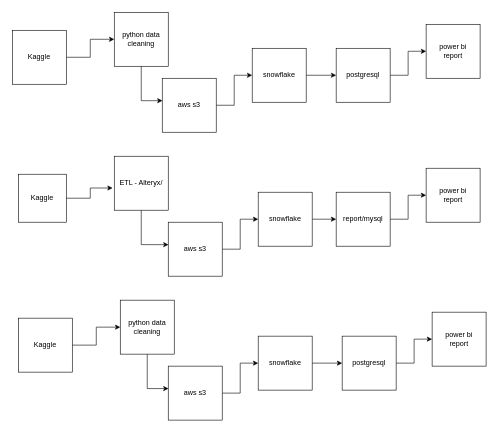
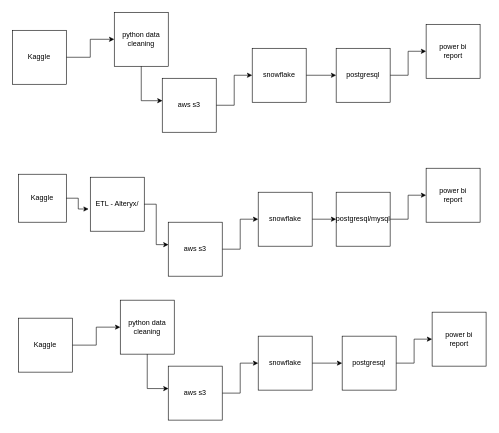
- <mxCell id="20" value="ETL - Alteryx/" style="whiteSpace=wrap;html=1;aspect=fixed;" vertex="1" parent="1"><mxGeometry x="190" y="260" width="90" height="90" as="geometry" /></mxCell>
+ <mxCell id="20" value="ETL - Alteryx/" style="whiteSpace=wrap;html=1;aspect=fixed;" vertex="1" parent="1"><mxGeometry x="150" y="295" width="90" height="90" as="geometry" /></mxCell>
- <mxCell id="18" value="report/mysql" style="whiteSpace=wrap;html=1;aspect=fixed;" vertex="1" parent="1"><mxGeometry x="560" y="320" width="90" height="90" as="geometry" /></mxCell>
+ <mxCell id="18" value="postgresql/mysql" style="whiteSpace=wrap;html=1;aspect=fixed;" vertex="1" parent="1"><mxGeometry x="560" y="320" width="90" height="90" as="geometry" /></mxCell>
